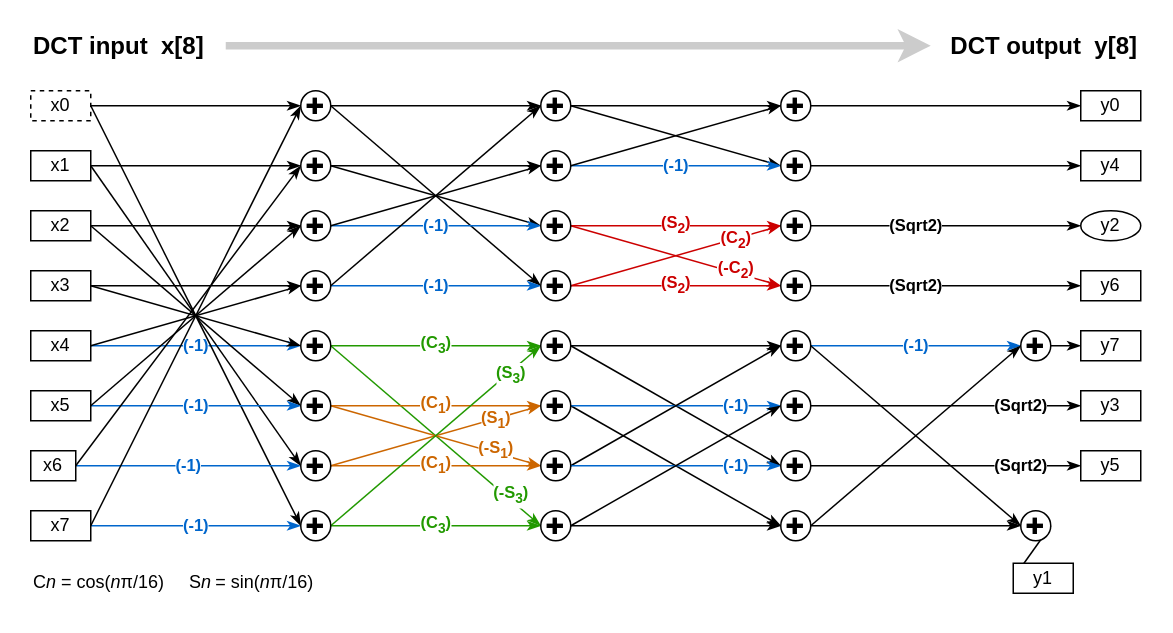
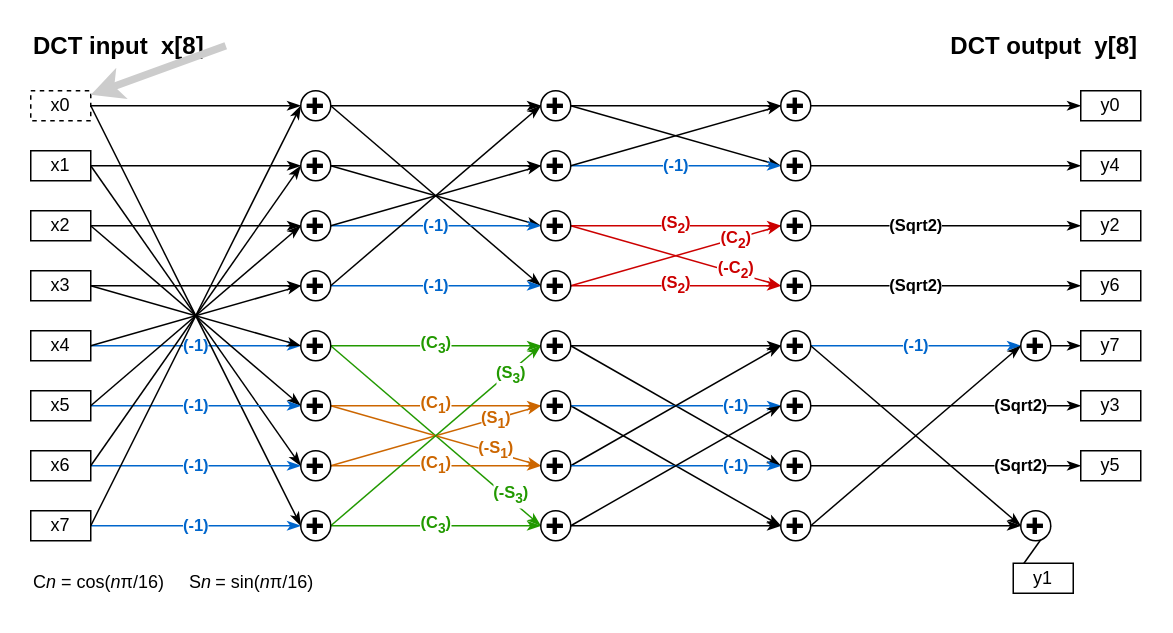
- <mxCell id="106" value="" style="endArrow=classic;html=1;strokeColor=#CCCCCC;fontFamily=Helvetica;fontColor=#0000FF;entryX=0;entryY=0.5;entryDx=0;entryDy=0;exitX=1;exitY=0.5;exitDx=0;exitDy=0;strokeWidth=5;" parent="1" source="104" target="105" edge="1"><mxGeometry width="50" height="50" relative="1" as="geometry"><mxPoint x="300" y="20" as="sourcePoint" /><mxPoint x="350" y="-30" as="targetPoint" /></mxGeometry></mxCell>
+ <mxCell id="106" value="" style="endArrow=classic;html=1;strokeColor=#CCCCCC;fontFamily=Helvetica;fontColor=#0000FF;exitX=1;exitY=0.5;exitDx=0;exitDy=0;strokeWidth=5;" parent="1" source="104" target="5" edge="1"><mxGeometry width="50" height="50" relative="1" as="geometry"><mxPoint x="300" y="20" as="sourcePoint" /><mxPoint x="350" y="-30" as="targetPoint" /></mxGeometry></mxCell>
- <mxCell id="98" value="y2" style="ellipse;whiteSpace=wrap;html=1;" parent="1" vertex="1"><mxGeometry x="720" y="140" width="40" height="20" as="geometry" /></mxCell>
+ <mxCell id="98" value="y2" style="rounded=0;whiteSpace=wrap;html=1;" parent="1" vertex="1"><mxGeometry x="720" y="140" width="40" height="20" as="geometry" /></mxCell>
- <mxCell id="22" value="x6" style="rounded=0;whiteSpace=wrap;html=1;" parent="1" vertex="1"><mxGeometry x="20" y="300" width="30" height="20" as="geometry" /></mxCell>
+ <mxCell id="22" value="x6" style="rounded=0;whiteSpace=wrap;html=1;" parent="1" vertex="1"><mxGeometry x="20" y="300" width="40" height="20" as="geometry" /></mxCell>
